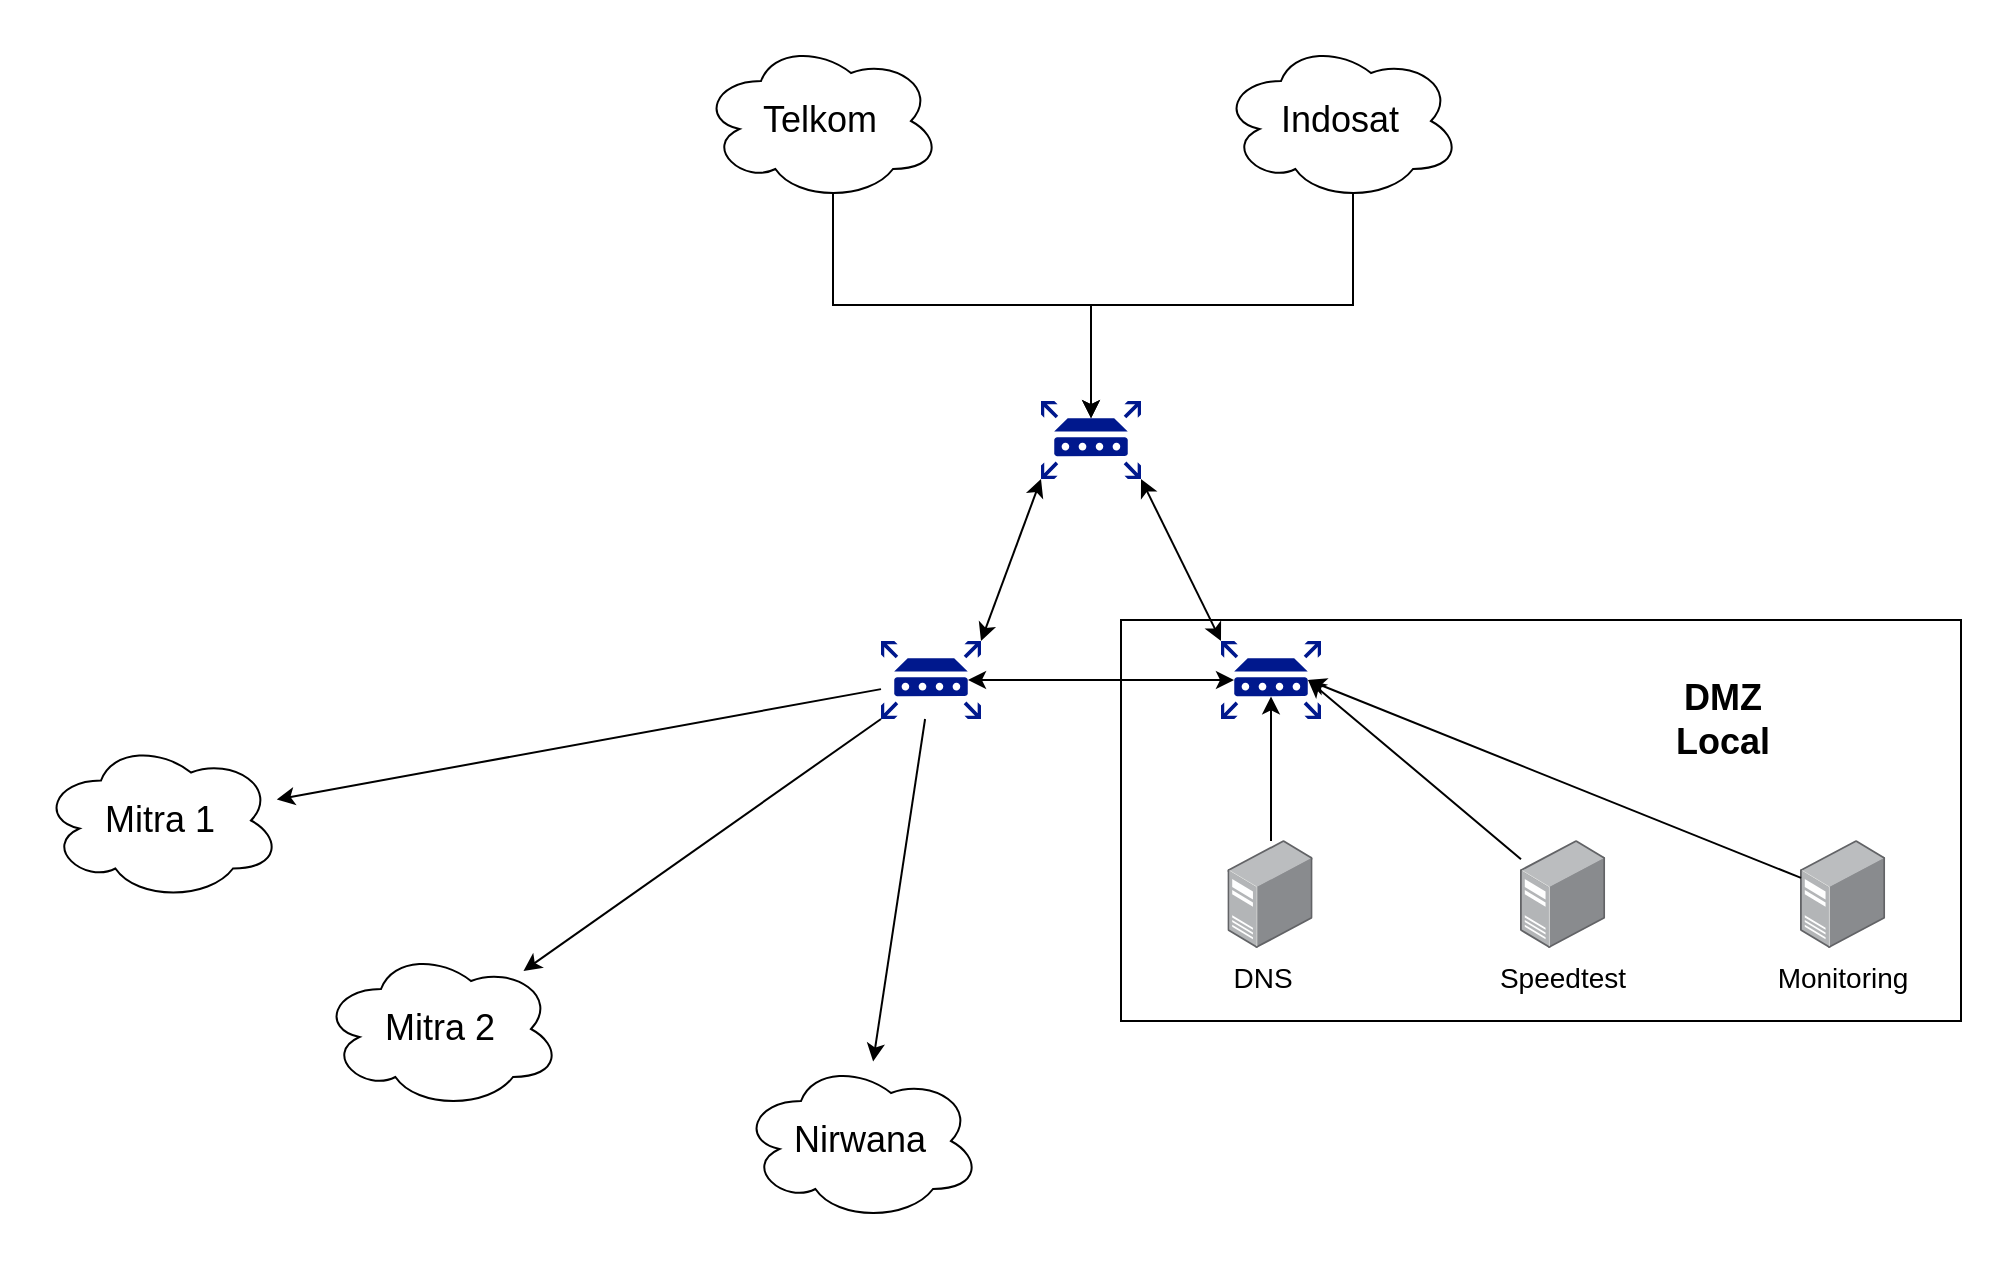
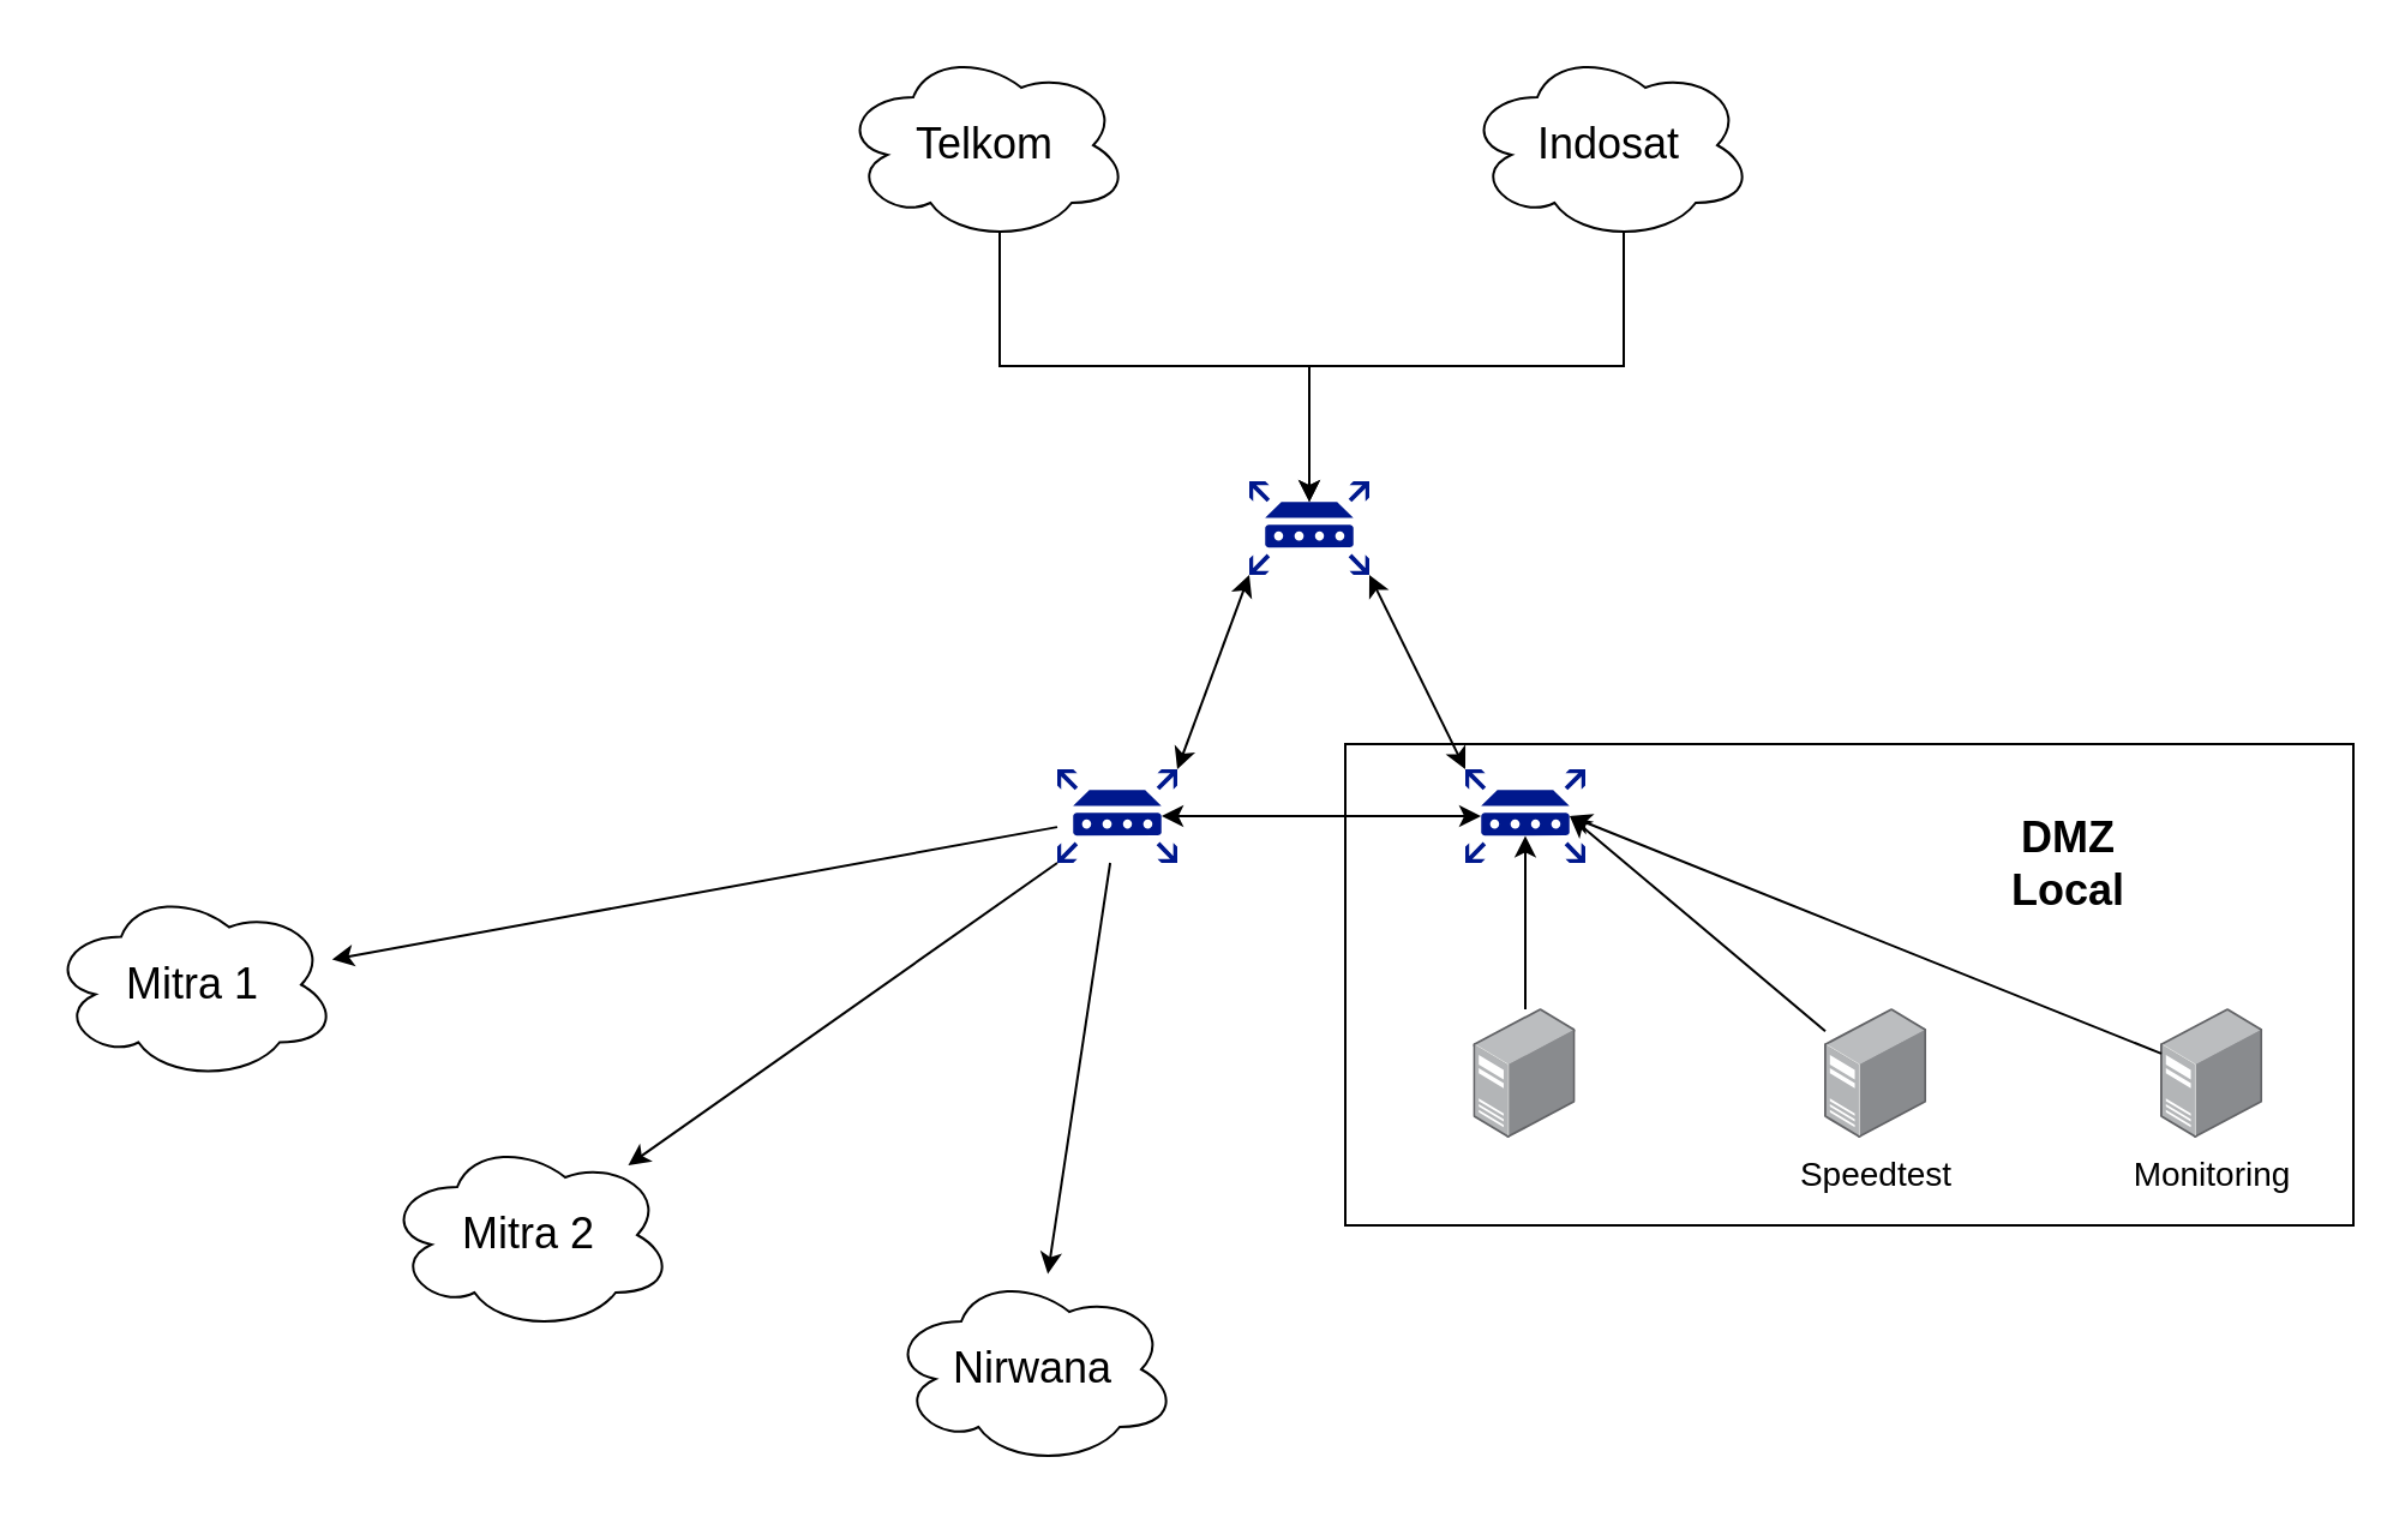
- <mxCell id="20" value="&lt;div style=&quot;font-size: 14px;&quot;&gt;&lt;font style=&quot;font-size: 14px;&quot;&gt;DNS&lt;/font&gt;&lt;/div&gt;" style="text;html=1;align=center;verticalAlign=middle;resizable=0;points=[];autosize=1;strokeColor=none;fillColor=none;" vertex="1" parent="1"><mxGeometry x="606.3" y="474" width="50" height="30" as="geometry" /></mxCell>
